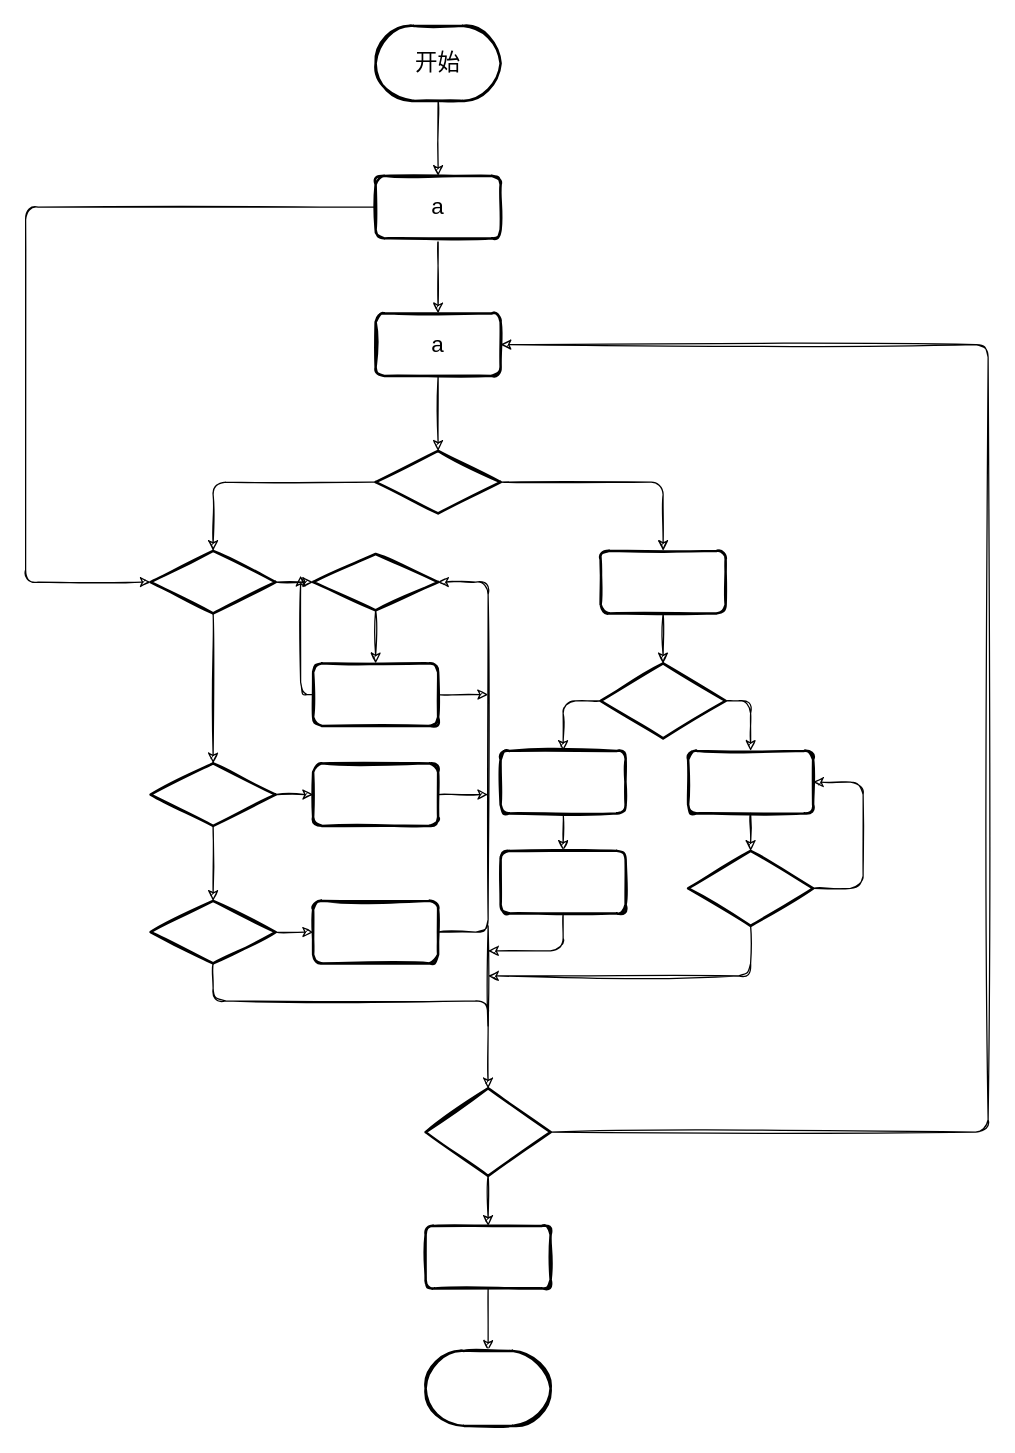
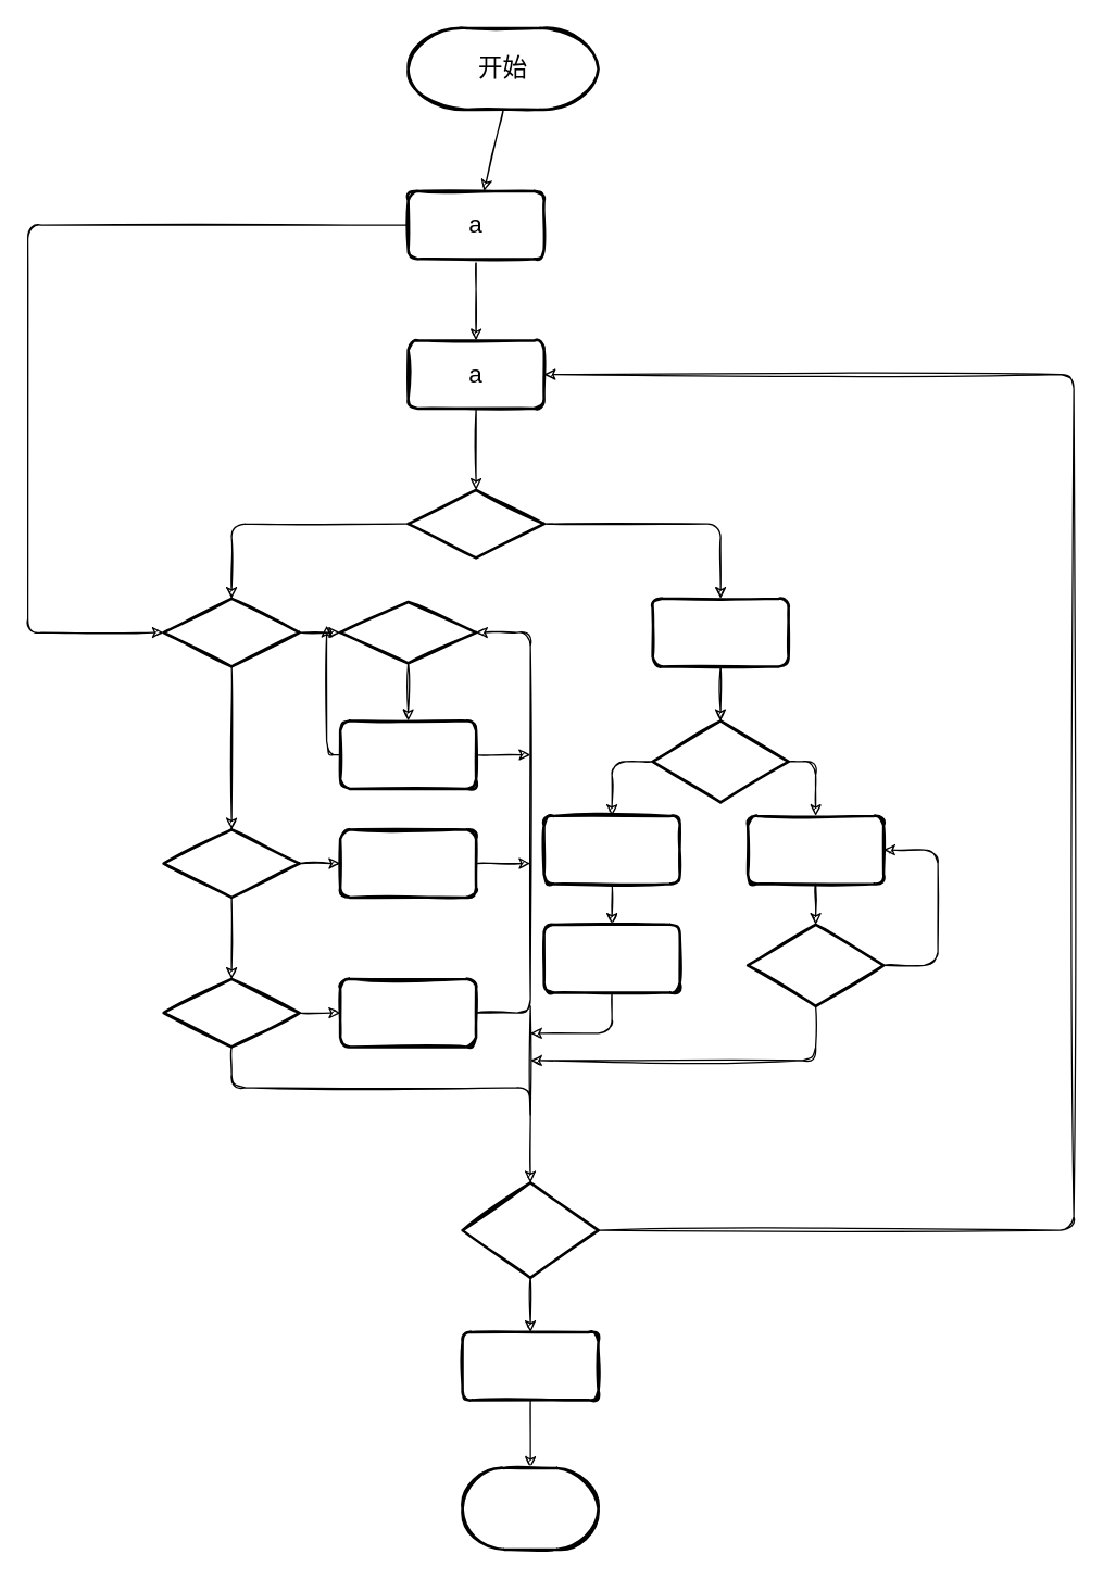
- <mxCell id="3" value="&lt;span style=&quot;font-size: 18px&quot;&gt;开始&lt;/span&gt;" style="strokeWidth=2;html=1;shape=mxgraph.flowchart.terminator;whiteSpace=wrap;sketch=1;" vertex="1" parent="1"><mxGeometry x="300" y="20" width="100" height="60" as="geometry" /></mxCell>
+ <mxCell id="3" value="&lt;span style=&quot;font-size: 18px&quot;&gt;开始&lt;/span&gt;" style="strokeWidth=2;html=1;shape=mxgraph.flowchart.terminator;whiteSpace=wrap;sketch=1;" vertex="1" parent="1"><mxGeometry x="300" y="20" width="140" height="60" as="geometry" /></mxCell>
